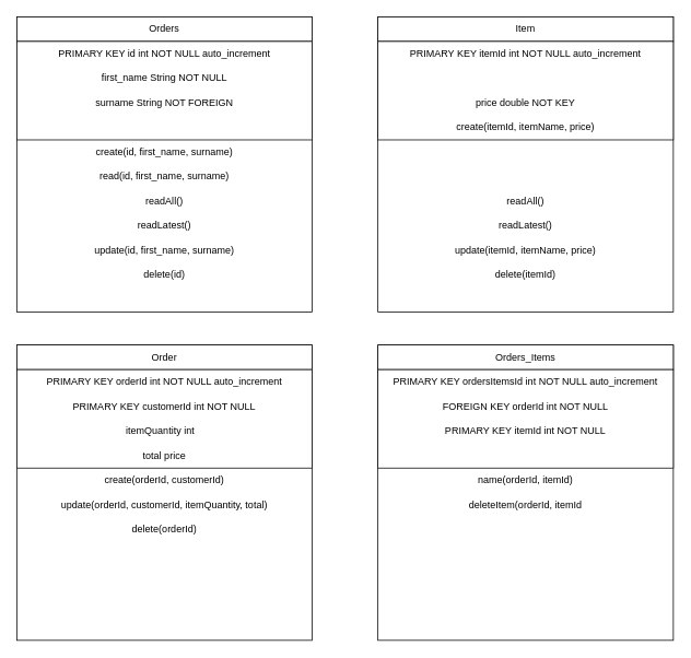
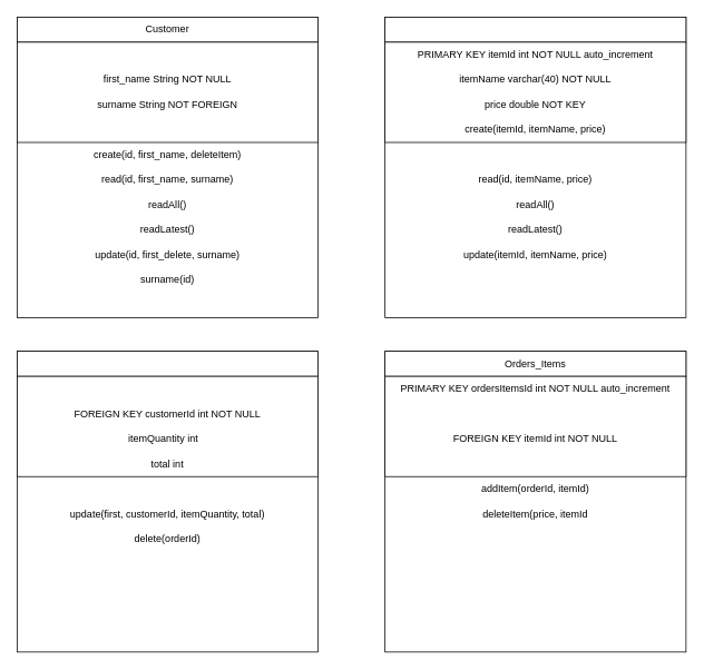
- <mxCell id="4" value="Orders" style="text;html=1;strokeColor=none;fillColor=none;align=center;verticalAlign=middle;whiteSpace=wrap;rounded=0;" vertex="1" parent="1"><mxGeometry x="20" y="20" width="360" height="30" as="geometry" /></mxCell>
+ <mxCell id="4" value="Customer" style="text;html=1;strokeColor=none;fillColor=none;align=center;verticalAlign=middle;whiteSpace=wrap;rounded=0;" vertex="1" parent="1"><mxGeometry x="20" y="20" width="360" height="30" as="geometry" /></mxCell>
- <mxCell id="16" value="Item" style="text;html=1;strokeColor=none;fillColor=none;align=center;verticalAlign=middle;whiteSpace=wrap;rounded=0;" vertex="1" parent="1"><mxGeometry x="460" y="20" width="360" height="30" as="geometry" /></mxCell>
- <mxCell id="6" value="PRIMARY KEY id int NOT NULL auto_increment" style="text;html=1;strokeColor=none;fillColor=none;align=center;verticalAlign=middle;whiteSpace=wrap;rounded=0;" vertex="1" parent="1"><mxGeometry x="20" y="50" width="360" height="30" as="geometry" /></mxCell>
+ <mxCell id="18" value="itemName varchar(40) NOT NULL" style="text;html=1;strokeColor=none;fillColor=none;align=center;verticalAlign=middle;whiteSpace=wrap;rounded=0;" vertex="1" parent="1"><mxGeometry x="460" y="80" width="360" height="30" as="geometry" /></mxCell>
- <mxCell id="9" value="create(id, first_name, surname)" style="text;html=1;strokeColor=none;fillColor=none;align=center;verticalAlign=middle;whiteSpace=wrap;rounded=0;" vertex="1" parent="1"><mxGeometry x="20" y="170" width="360" height="30" as="geometry" /></mxCell>
+ <mxCell id="9" value="create(id, first_name, deleteItem)" style="text;html=1;strokeColor=none;fillColor=none;align=center;verticalAlign=middle;whiteSpace=wrap;rounded=0;" vertex="1" parent="1"><mxGeometry x="20" y="170" width="360" height="30" as="geometry" /></mxCell>
+ <mxCell id="21" value="read(id, itemName, price)" style="text;html=1;strokeColor=none;fillColor=none;align=center;verticalAlign=middle;whiteSpace=wrap;rounded=0;" vertex="1" parent="1"><mxGeometry x="460" y="200" width="360" height="30" as="geometry" /></mxCell>
- <mxCell id="45" value="update(id, first_name, surname)" style="text;html=1;strokeColor=none;fillColor=none;align=center;verticalAlign=middle;whiteSpace=wrap;rounded=0;" vertex="1" parent="1"><mxGeometry x="20" y="290" width="360" height="30" as="geometry" /></mxCell>
+ <mxCell id="45" value="update(id, first_delete, surname)" style="text;html=1;strokeColor=none;fillColor=none;align=center;verticalAlign=middle;whiteSpace=wrap;rounded=0;" vertex="1" parent="1"><mxGeometry x="20" y="290" width="360" height="30" as="geometry" /></mxCell>
- <mxCell id="46" value="delete(id)" style="text;html=1;strokeColor=none;fillColor=none;align=center;verticalAlign=middle;whiteSpace=wrap;rounded=0;" vertex="1" parent="1"><mxGeometry x="20" y="320" width="360" height="30" as="geometry" /></mxCell>
+ <mxCell id="46" value="surname(id)" style="text;html=1;strokeColor=none;fillColor=none;align=center;verticalAlign=middle;whiteSpace=wrap;rounded=0;" vertex="1" parent="1"><mxGeometry x="20" y="320" width="360" height="30" as="geometry" /></mxCell>
- <mxCell id="25" value="delete(itemId)" style="text;html=1;strokeColor=none;fillColor=none;align=center;verticalAlign=middle;whiteSpace=wrap;rounded=0;" vertex="1" parent="1"><mxGeometry x="460" y="320" width="360" height="30" as="geometry" /></mxCell>
- <mxCell id="28" value="Order" style="text;html=1;strokeColor=none;fillColor=none;align=center;verticalAlign=middle;whiteSpace=wrap;rounded=0;" vertex="1" parent="1"><mxGeometry x="20" y="420" width="360" height="30" as="geometry" /></mxCell>
- <mxCell id="30" value="PRIMARY KEY orderId int NOT NULL auto_increment" style="text;html=1;strokeColor=none;fillColor=none;align=center;verticalAlign=middle;whiteSpace=wrap;rounded=0;" vertex="1" parent="1"><mxGeometry x="20" y="450" width="360" height="30" as="geometry" /></mxCell>
- <mxCell id="31" value="PRIMARY KEY customerId int NOT NULL" style="text;html=1;strokeColor=none;fillColor=none;align=center;verticalAlign=middle;whiteSpace=wrap;rounded=0;" vertex="1" parent="1"><mxGeometry x="20" y="480" width="360" height="30" as="geometry" /></mxCell>
+ <mxCell id="31" value="FOREIGN KEY customerId int NOT NULL" style="text;html=1;strokeColor=none;fillColor=none;align=center;verticalAlign=middle;whiteSpace=wrap;rounded=0;" vertex="1" parent="1"><mxGeometry x="20" y="480" width="360" height="30" as="geometry" /></mxCell>
- <mxCell id="41" value="FOREIGN KEY orderId int NOT NULL" style="text;html=1;strokeColor=none;fillColor=none;align=center;verticalAlign=middle;whiteSpace=wrap;rounded=0;" vertex="1" parent="1"><mxGeometry x="460" y="480" width="360" height="30" as="geometry" /></mxCell>
- <mxCell id="42" value="PRIMARY KEY itemId int NOT NULL" style="text;html=1;strokeColor=none;fillColor=none;align=center;verticalAlign=middle;whiteSpace=wrap;rounded=0;" vertex="1" parent="1"><mxGeometry x="460" y="510" width="360" height="30" as="geometry" /></mxCell>
+ <mxCell id="42" value="FOREIGN KEY itemId int NOT NULL" style="text;html=1;strokeColor=none;fillColor=none;align=center;verticalAlign=middle;whiteSpace=wrap;rounded=0;" vertex="1" parent="1"><mxGeometry x="460" y="510" width="360" height="30" as="geometry" /></mxCell>
- <mxCell id="33" value="total price" style="text;html=1;strokeColor=none;fillColor=none;align=center;verticalAlign=middle;whiteSpace=wrap;rounded=0;" vertex="1" parent="1"><mxGeometry x="20" y="540" width="360" height="30" as="geometry" /></mxCell>
+ <mxCell id="33" value="total int" style="text;html=1;strokeColor=none;fillColor=none;align=center;verticalAlign=middle;whiteSpace=wrap;rounded=0;" vertex="1" parent="1"><mxGeometry x="20" y="540" width="360" height="30" as="geometry" /></mxCell>
- <mxCell id="34" value="create(orderId, customerId)" style="text;html=1;strokeColor=none;fillColor=none;align=center;verticalAlign=middle;whiteSpace=wrap;rounded=0;" vertex="1" parent="1"><mxGeometry x="20" y="570" width="360" height="30" as="geometry" /></mxCell>
- <mxCell id="43" value="name(orderId, itemId)" style="text;html=1;strokeColor=none;fillColor=none;align=center;verticalAlign=middle;whiteSpace=wrap;rounded=0;" vertex="1" parent="1"><mxGeometry x="460" y="570" width="360" height="30" as="geometry" /></mxCell>
+ <mxCell id="43" value="addItem(orderId, itemId)" style="text;html=1;strokeColor=none;fillColor=none;align=center;verticalAlign=middle;whiteSpace=wrap;rounded=0;" vertex="1" parent="1"><mxGeometry x="460" y="570" width="360" height="30" as="geometry" /></mxCell>
- <mxCell id="35" value="update(orderId, customerId, itemQuantity, total)" style="text;html=1;strokeColor=none;fillColor=none;align=center;verticalAlign=middle;whiteSpace=wrap;rounded=0;" vertex="1" parent="1"><mxGeometry x="20" y="600" width="360" height="30" as="geometry" /></mxCell>
+ <mxCell id="35" value="update(first, customerId, itemQuantity, total)" style="text;html=1;strokeColor=none;fillColor=none;align=center;verticalAlign=middle;whiteSpace=wrap;rounded=0;" vertex="1" parent="1"><mxGeometry x="20" y="600" width="360" height="30" as="geometry" /></mxCell>
- <mxCell id="47" value="deleteItem(orderId, itemId" style="text;html=1;strokeColor=none;fillColor=none;align=center;verticalAlign=middle;whiteSpace=wrap;rounded=0;" vertex="1" parent="1"><mxGeometry x="460" y="600" width="360" height="30" as="geometry" /></mxCell>
+ <mxCell id="47" value="deleteItem(price, itemId" style="text;html=1;strokeColor=none;fillColor=none;align=center;verticalAlign=middle;whiteSpace=wrap;rounded=0;" vertex="1" parent="1"><mxGeometry x="460" y="600" width="360" height="30" as="geometry" /></mxCell>
